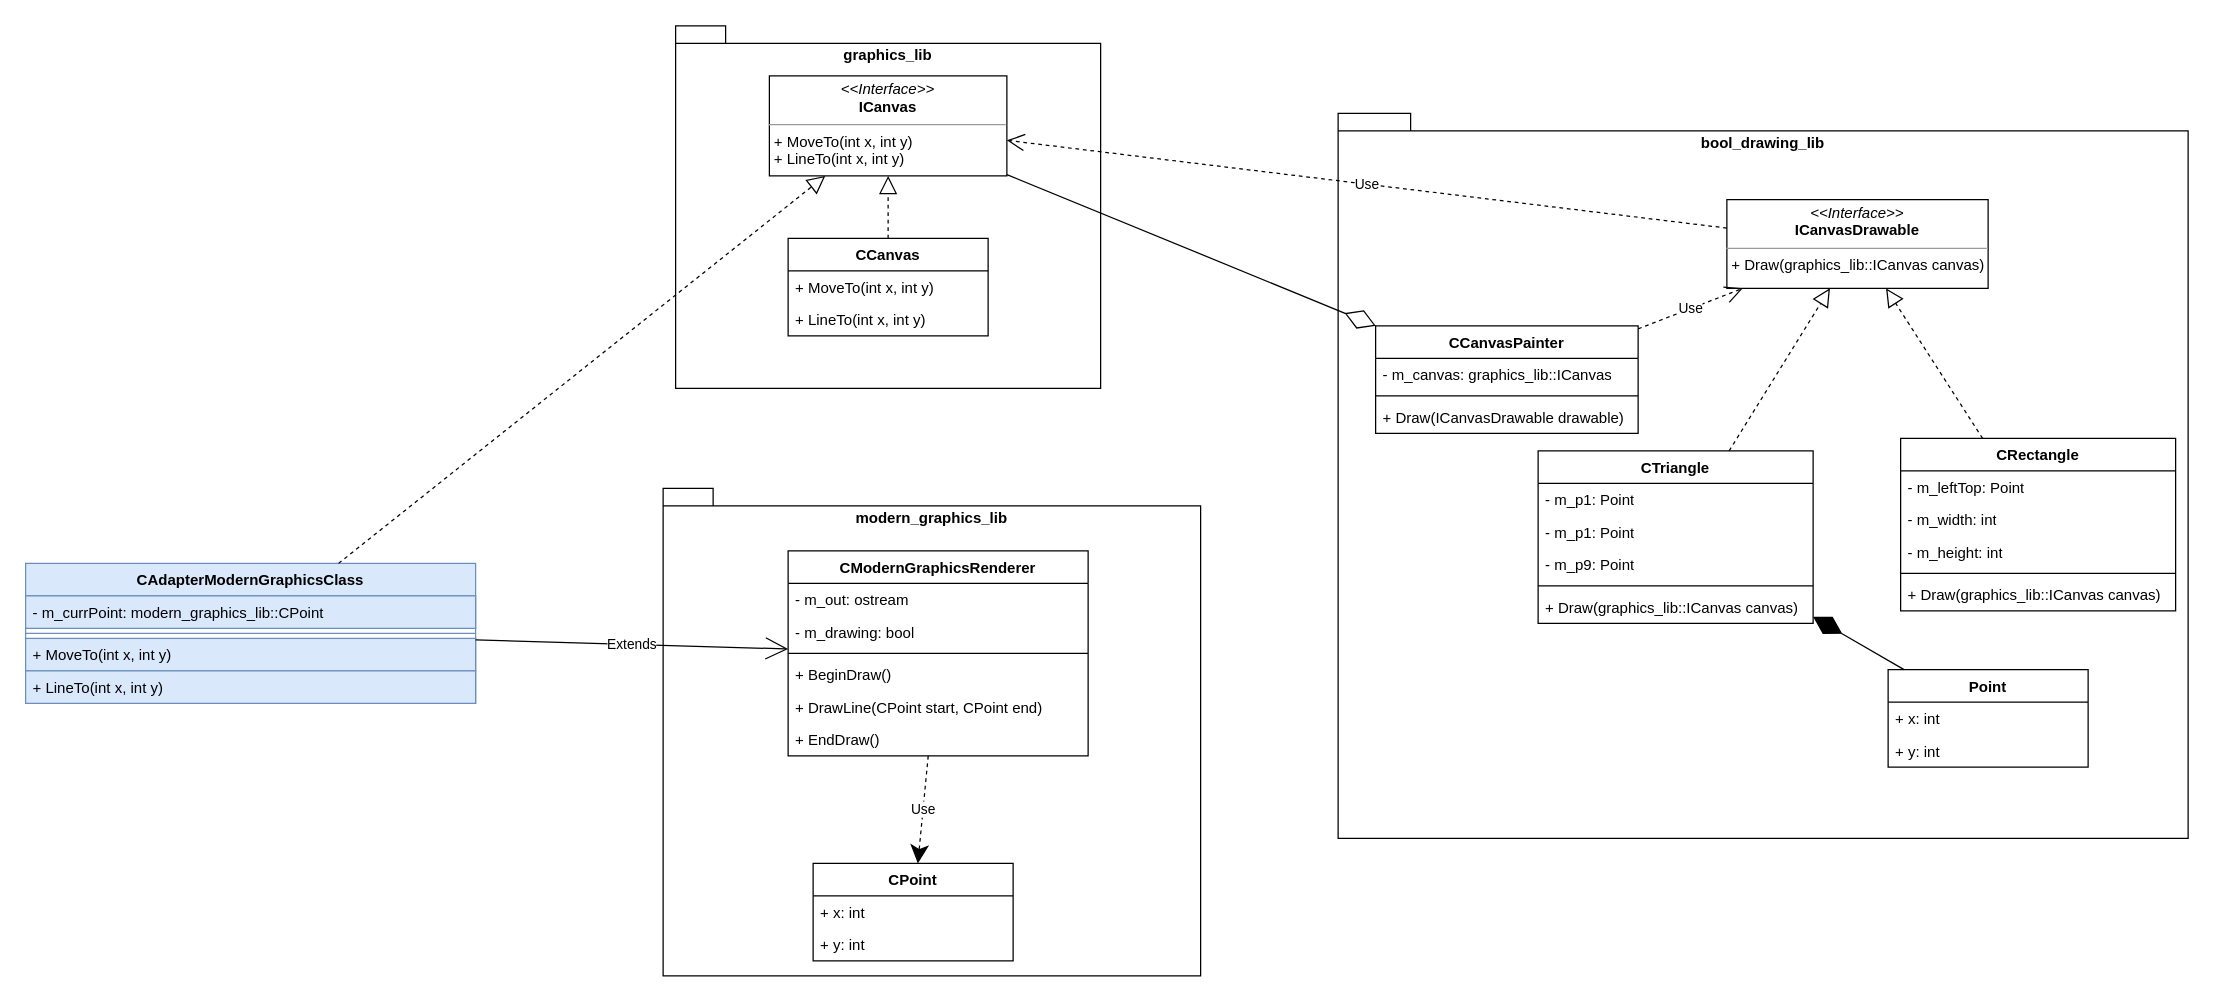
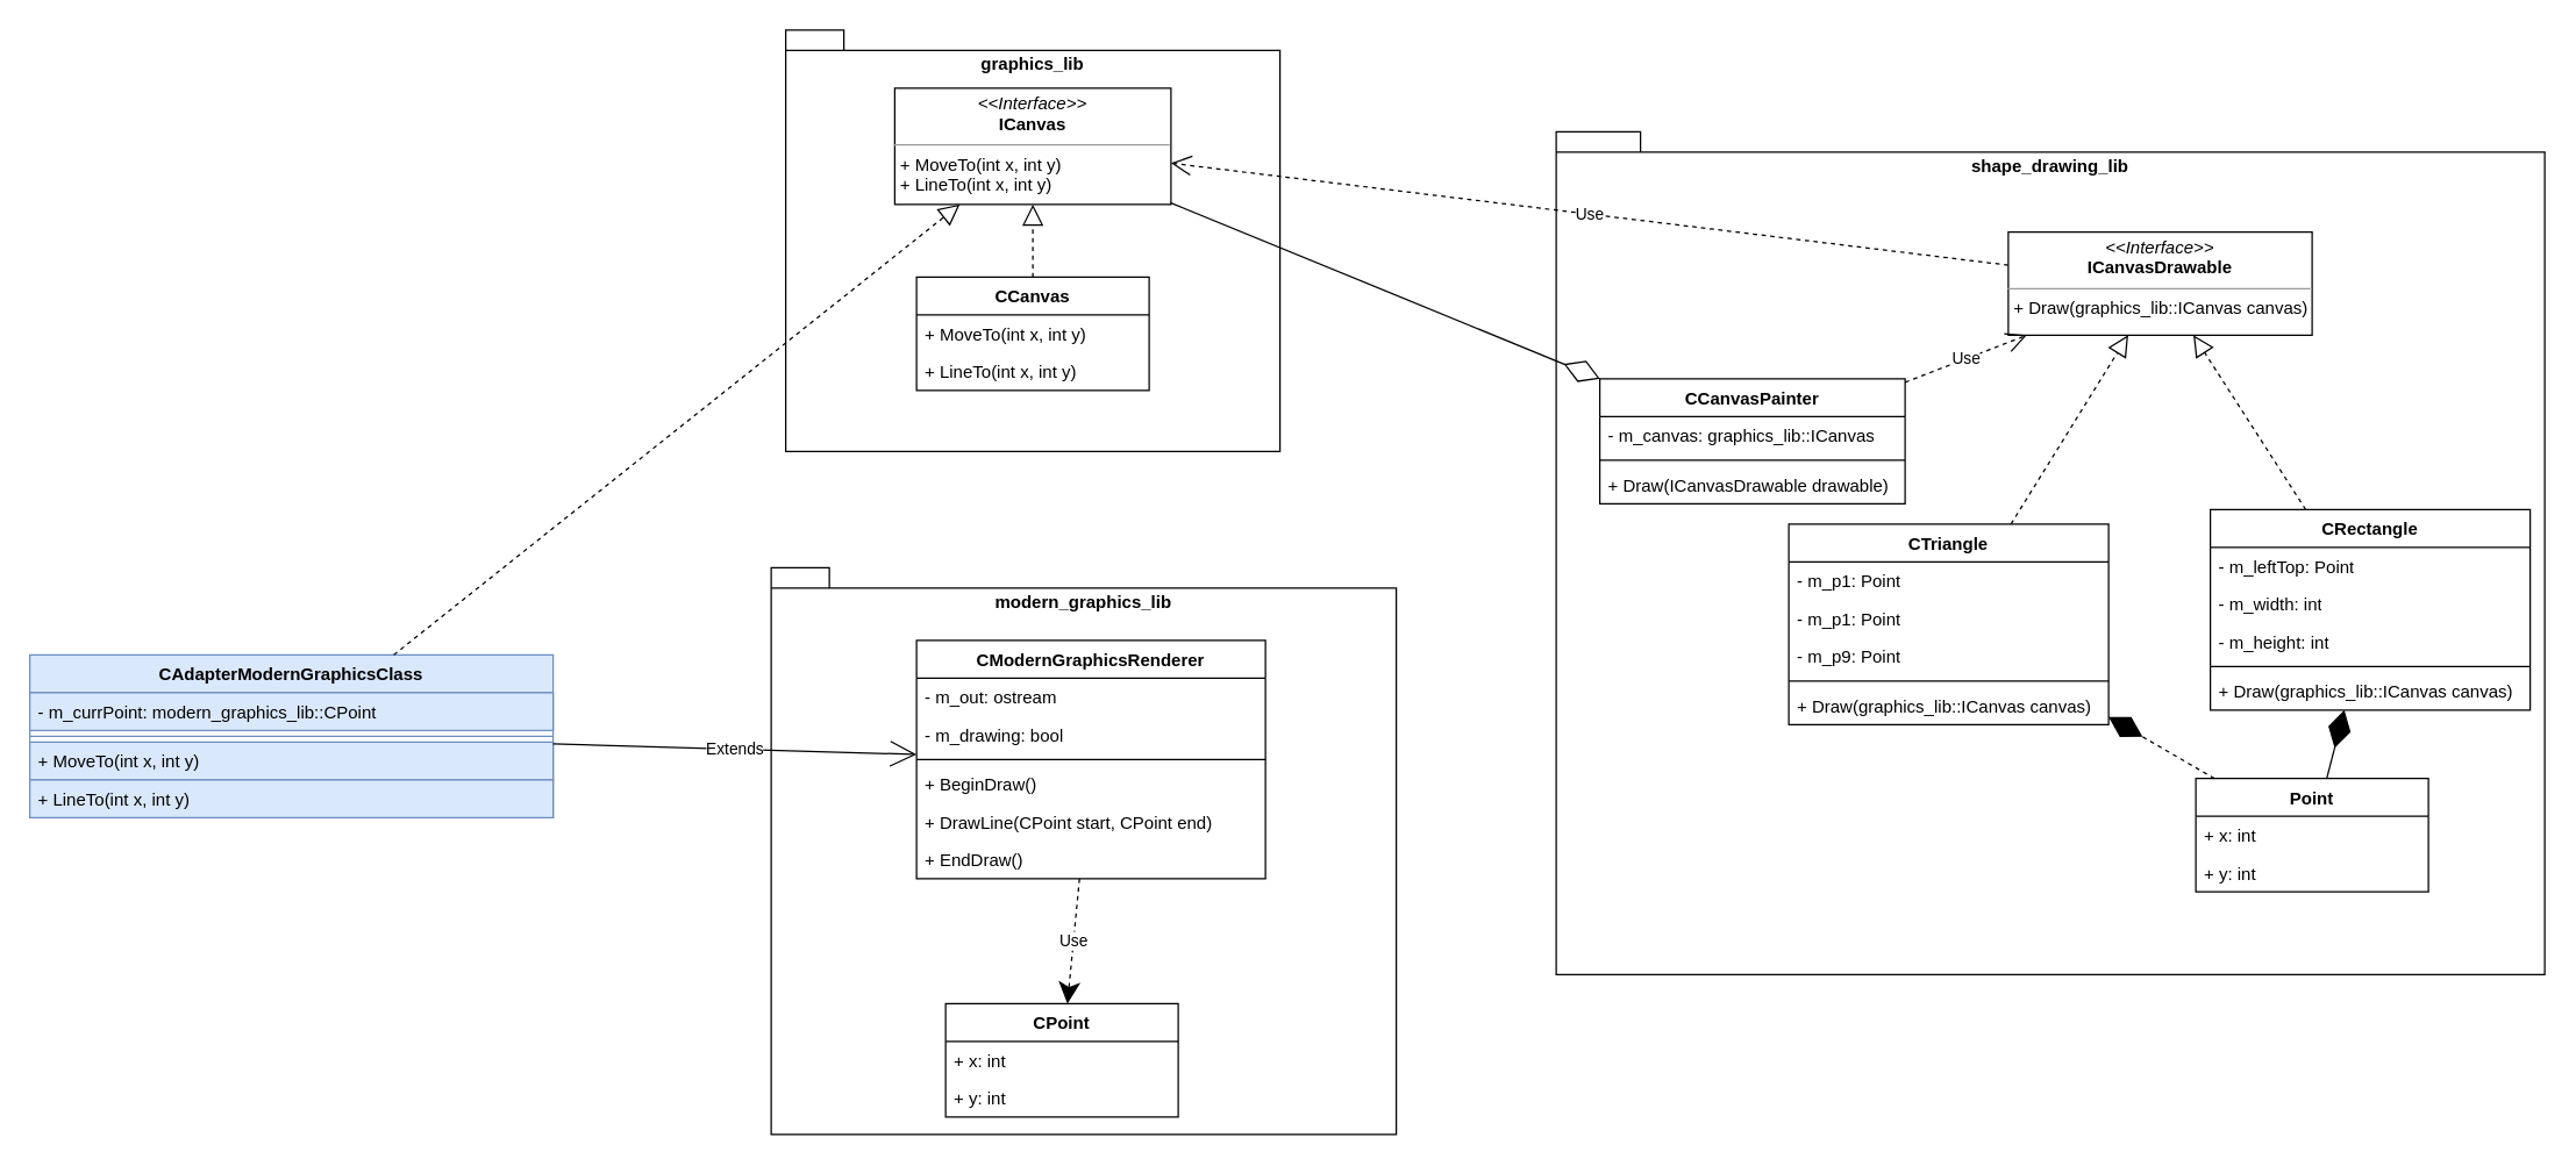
- <mxCell id="19" value="bool_drawing_lib" style="shape=folder;fontStyle=1;spacingTop=10;tabWidth=40;tabHeight=14;tabPosition=left;html=1;whiteSpace=wrap;verticalAlign=top;" parent="1" vertex="1"><mxGeometry x="1070" y="90" width="680" height="580" as="geometry" /></mxCell>
+ <mxCell id="19" value="shape_drawing_lib" style="shape=folder;fontStyle=1;spacingTop=10;tabWidth=40;tabHeight=14;tabPosition=left;html=1;whiteSpace=wrap;verticalAlign=top;" parent="1" vertex="1"><mxGeometry x="1070" y="90" width="680" height="580" as="geometry" /></mxCell>
- <mxCell id="47" value="" style="endArrow=diamondThin;endFill=1;endSize=24;html=1;rounded=0;" parent="1" source="20" target="24" edge="1"><mxGeometry width="160" relative="1" as="geometry"><mxPoint x="1150" y="360" as="sourcePoint" /><mxPoint x="1310" y="360" as="targetPoint" /></mxGeometry></mxCell>
+ <mxCell id="47" value="" style="endArrow=diamondThin;endFill=1;endSize=24;html=1;rounded=0;dashed=1;" parent="1" source="20" target="24" edge="1"><mxGeometry width="160" relative="1" as="geometry"><mxPoint x="1150" y="360" as="sourcePoint" /><mxPoint x="1310" y="360" as="targetPoint" /></mxGeometry></mxCell>
+ <mxCell id="48" value="" style="endArrow=diamondThin;endFill=1;endSize=24;html=1;rounded=0;" parent="1" source="20" target="30" edge="1"><mxGeometry width="160" relative="1" as="geometry"><mxPoint x="1150" y="360" as="sourcePoint" /><mxPoint x="1310" y="360" as="targetPoint" /></mxGeometry></mxCell>
